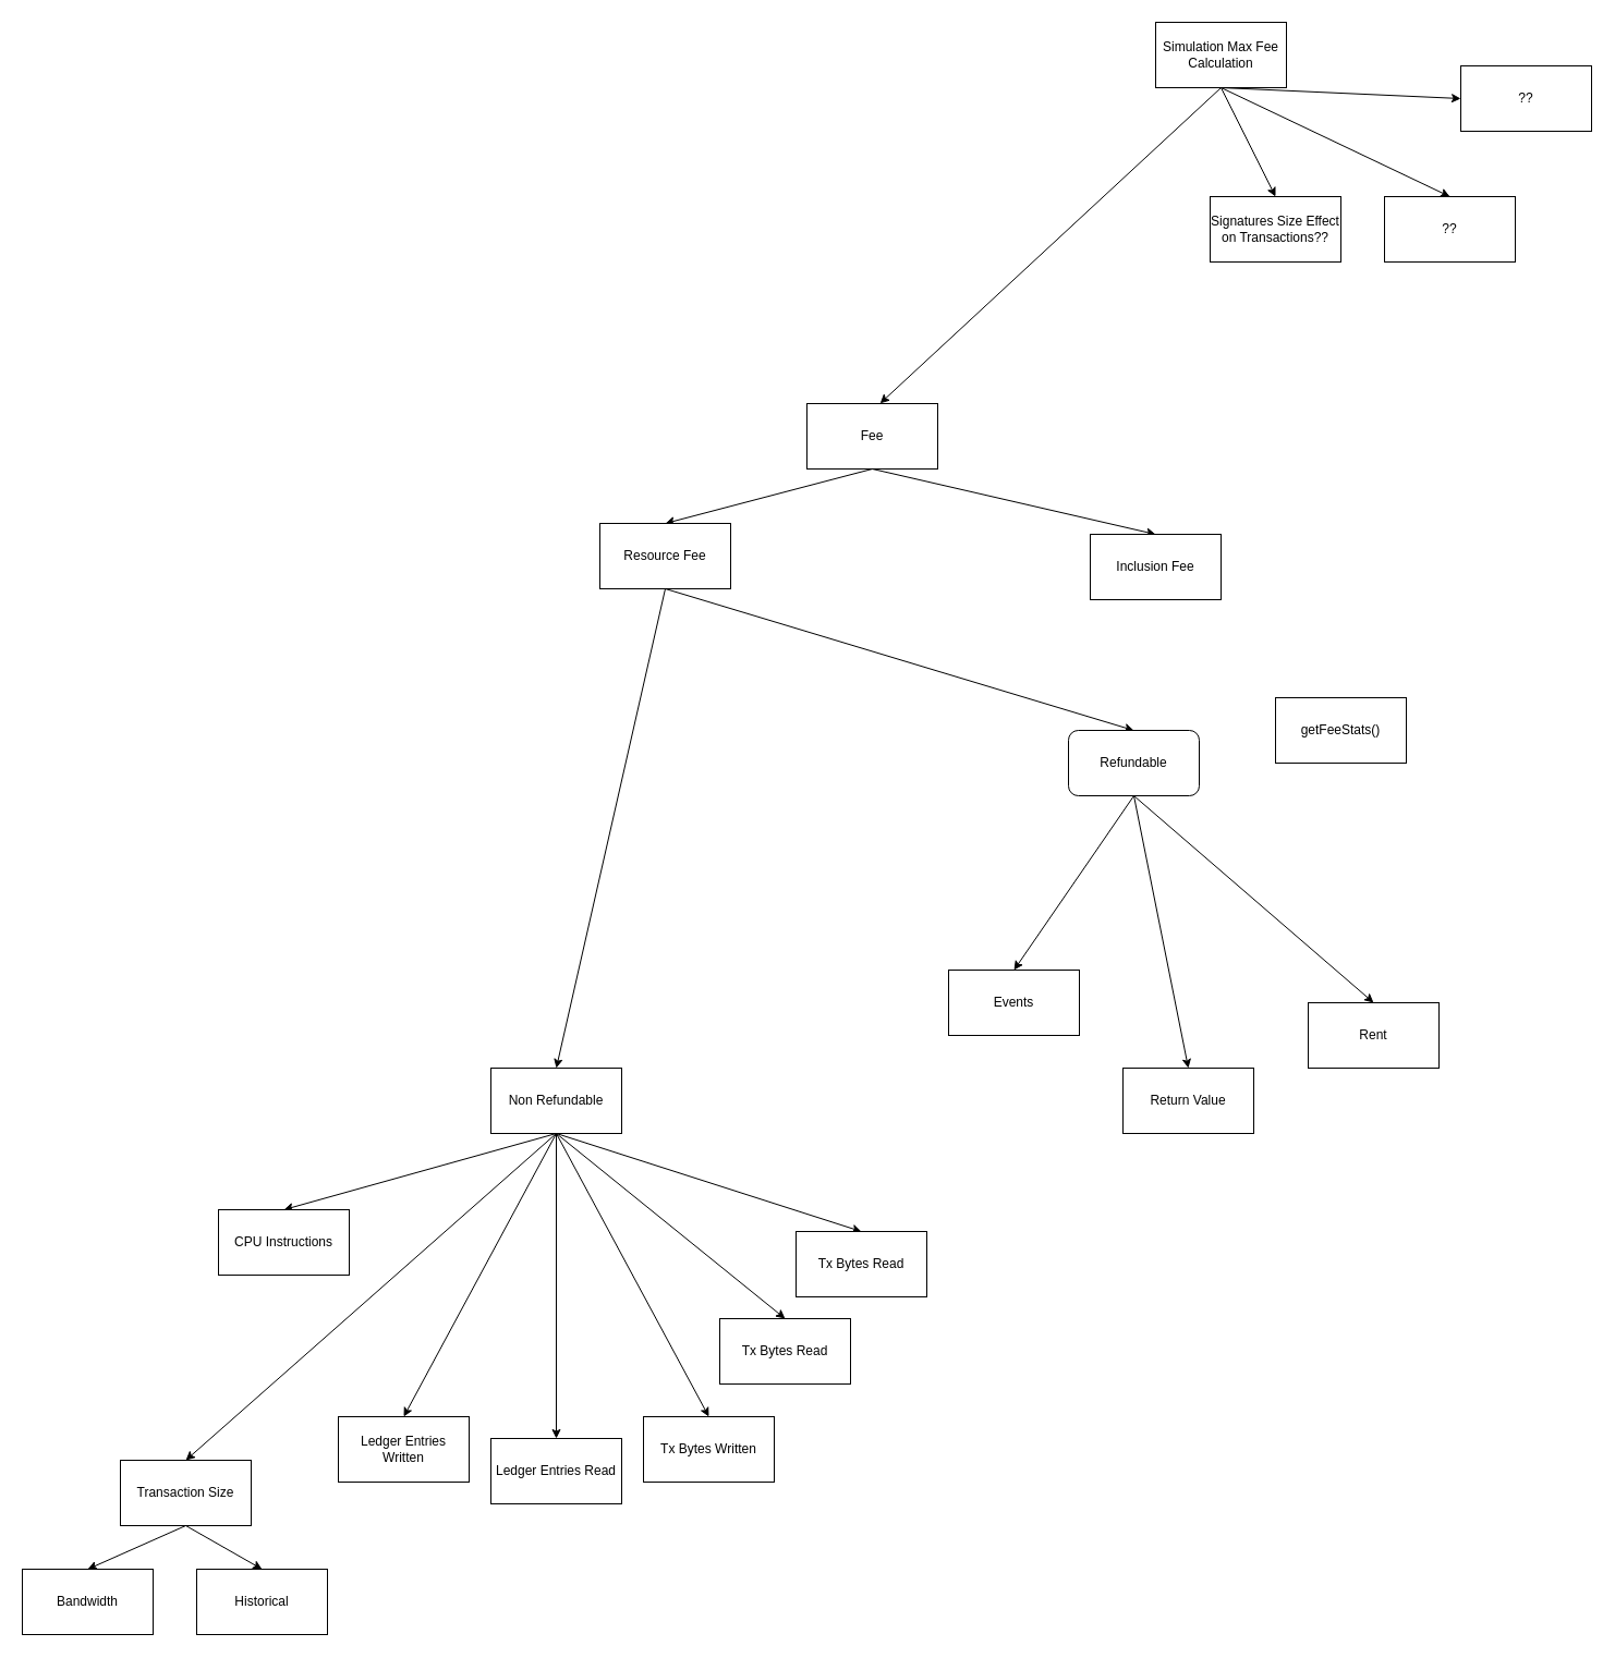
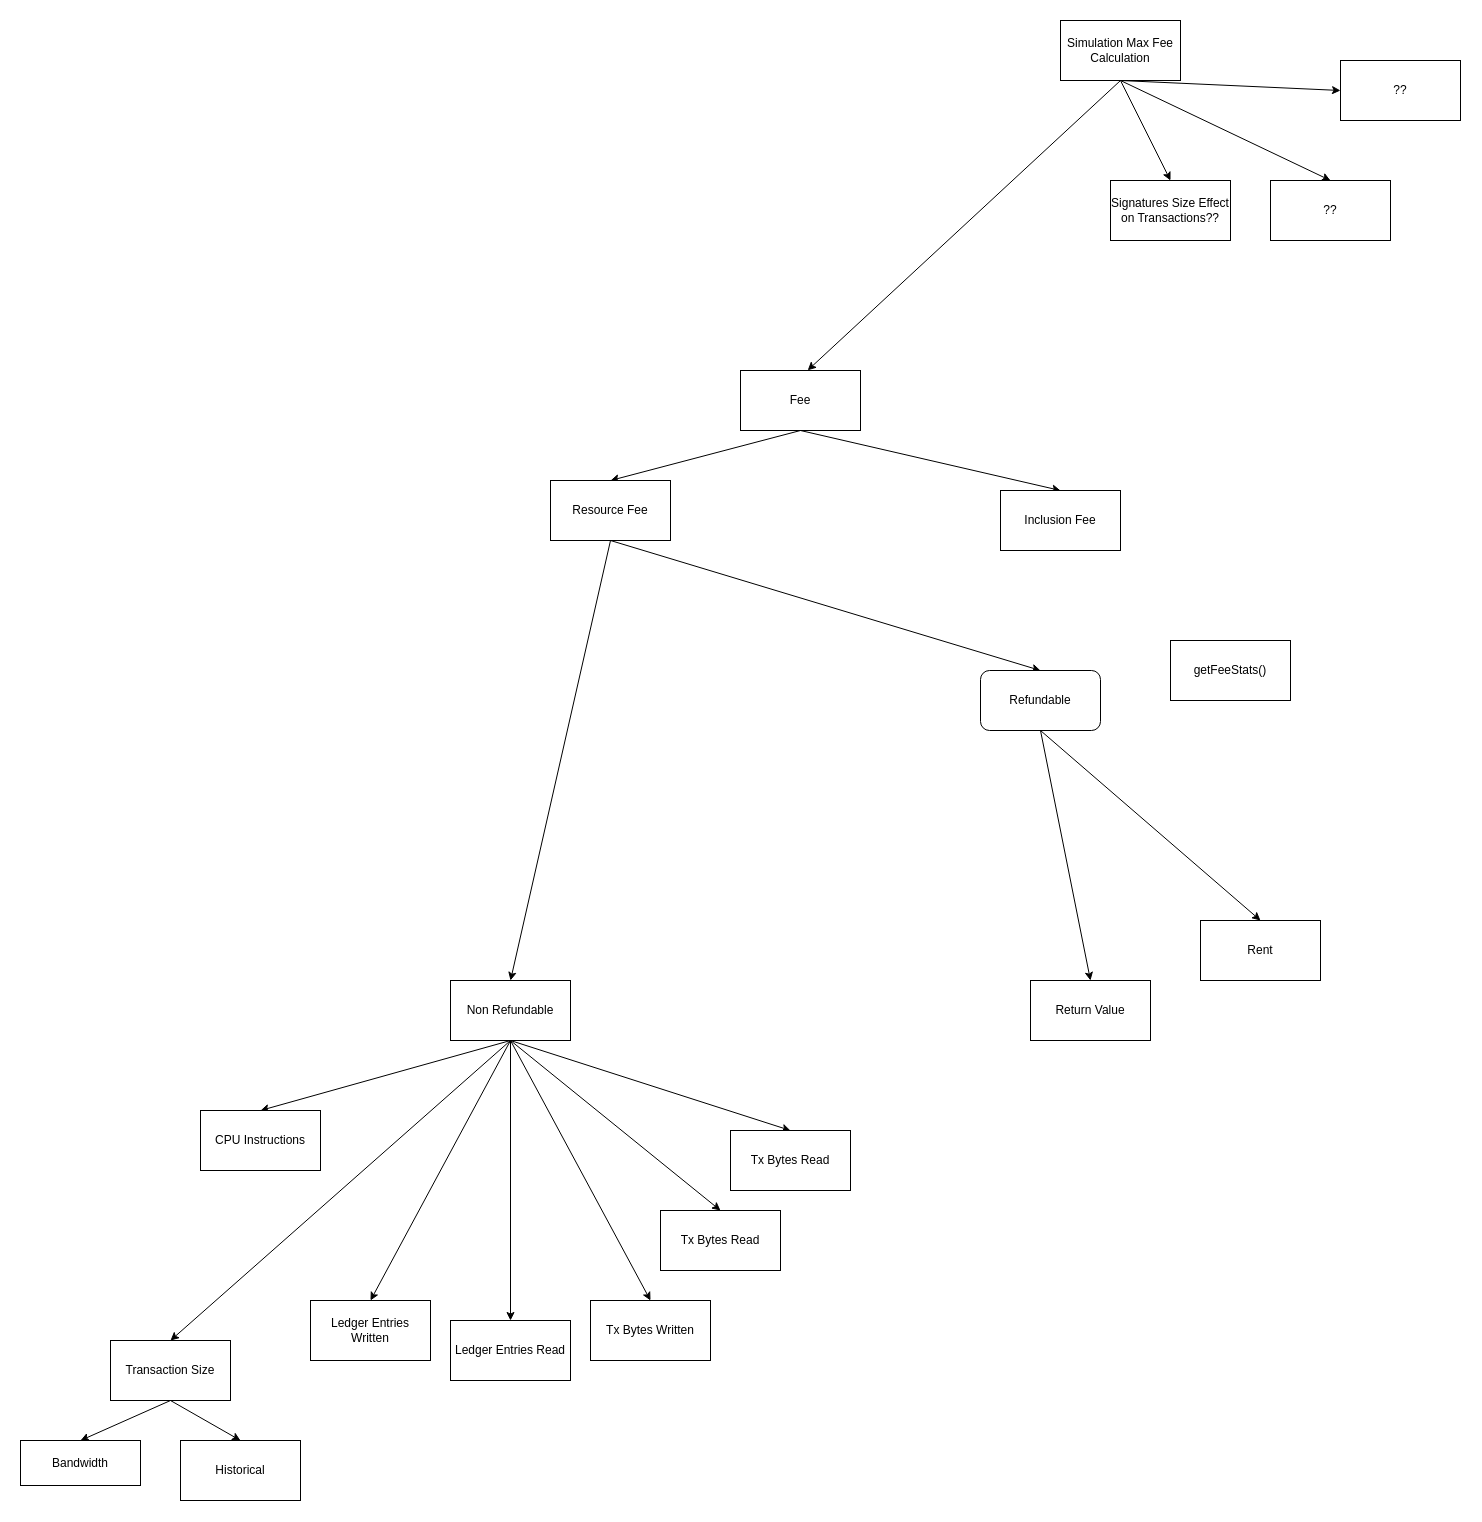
- <mxCell id="18" style="edgeStyle=none;html=1;exitX=0.5;exitY=1;exitDx=0;exitDy=0;entryX=0.5;entryY=0;entryDx=0;entryDy=0;" parent="1" source="20" target="22" edge="1"><mxGeometry relative="1" as="geometry" /></mxCell>
- <mxCell id="22" value="Events" style="rounded=0;whiteSpace=wrap;html=1;" parent="1" vertex="1"><mxGeometry x="870" y="890" width="120" height="60" as="geometry" /></mxCell>
- <mxCell id="33" value="Bandwidth" style="rounded=0;whiteSpace=wrap;html=1;" parent="1" vertex="1"><mxGeometry x="20" y="1440" width="120" height="60" as="geometry" /></mxCell>
+ <mxCell id="33" value="Bandwidth" style="rounded=0;whiteSpace=wrap;html=1;" parent="1" vertex="1"><mxGeometry x="20" y="1440" width="120" height="45" as="geometry" /></mxCell>
